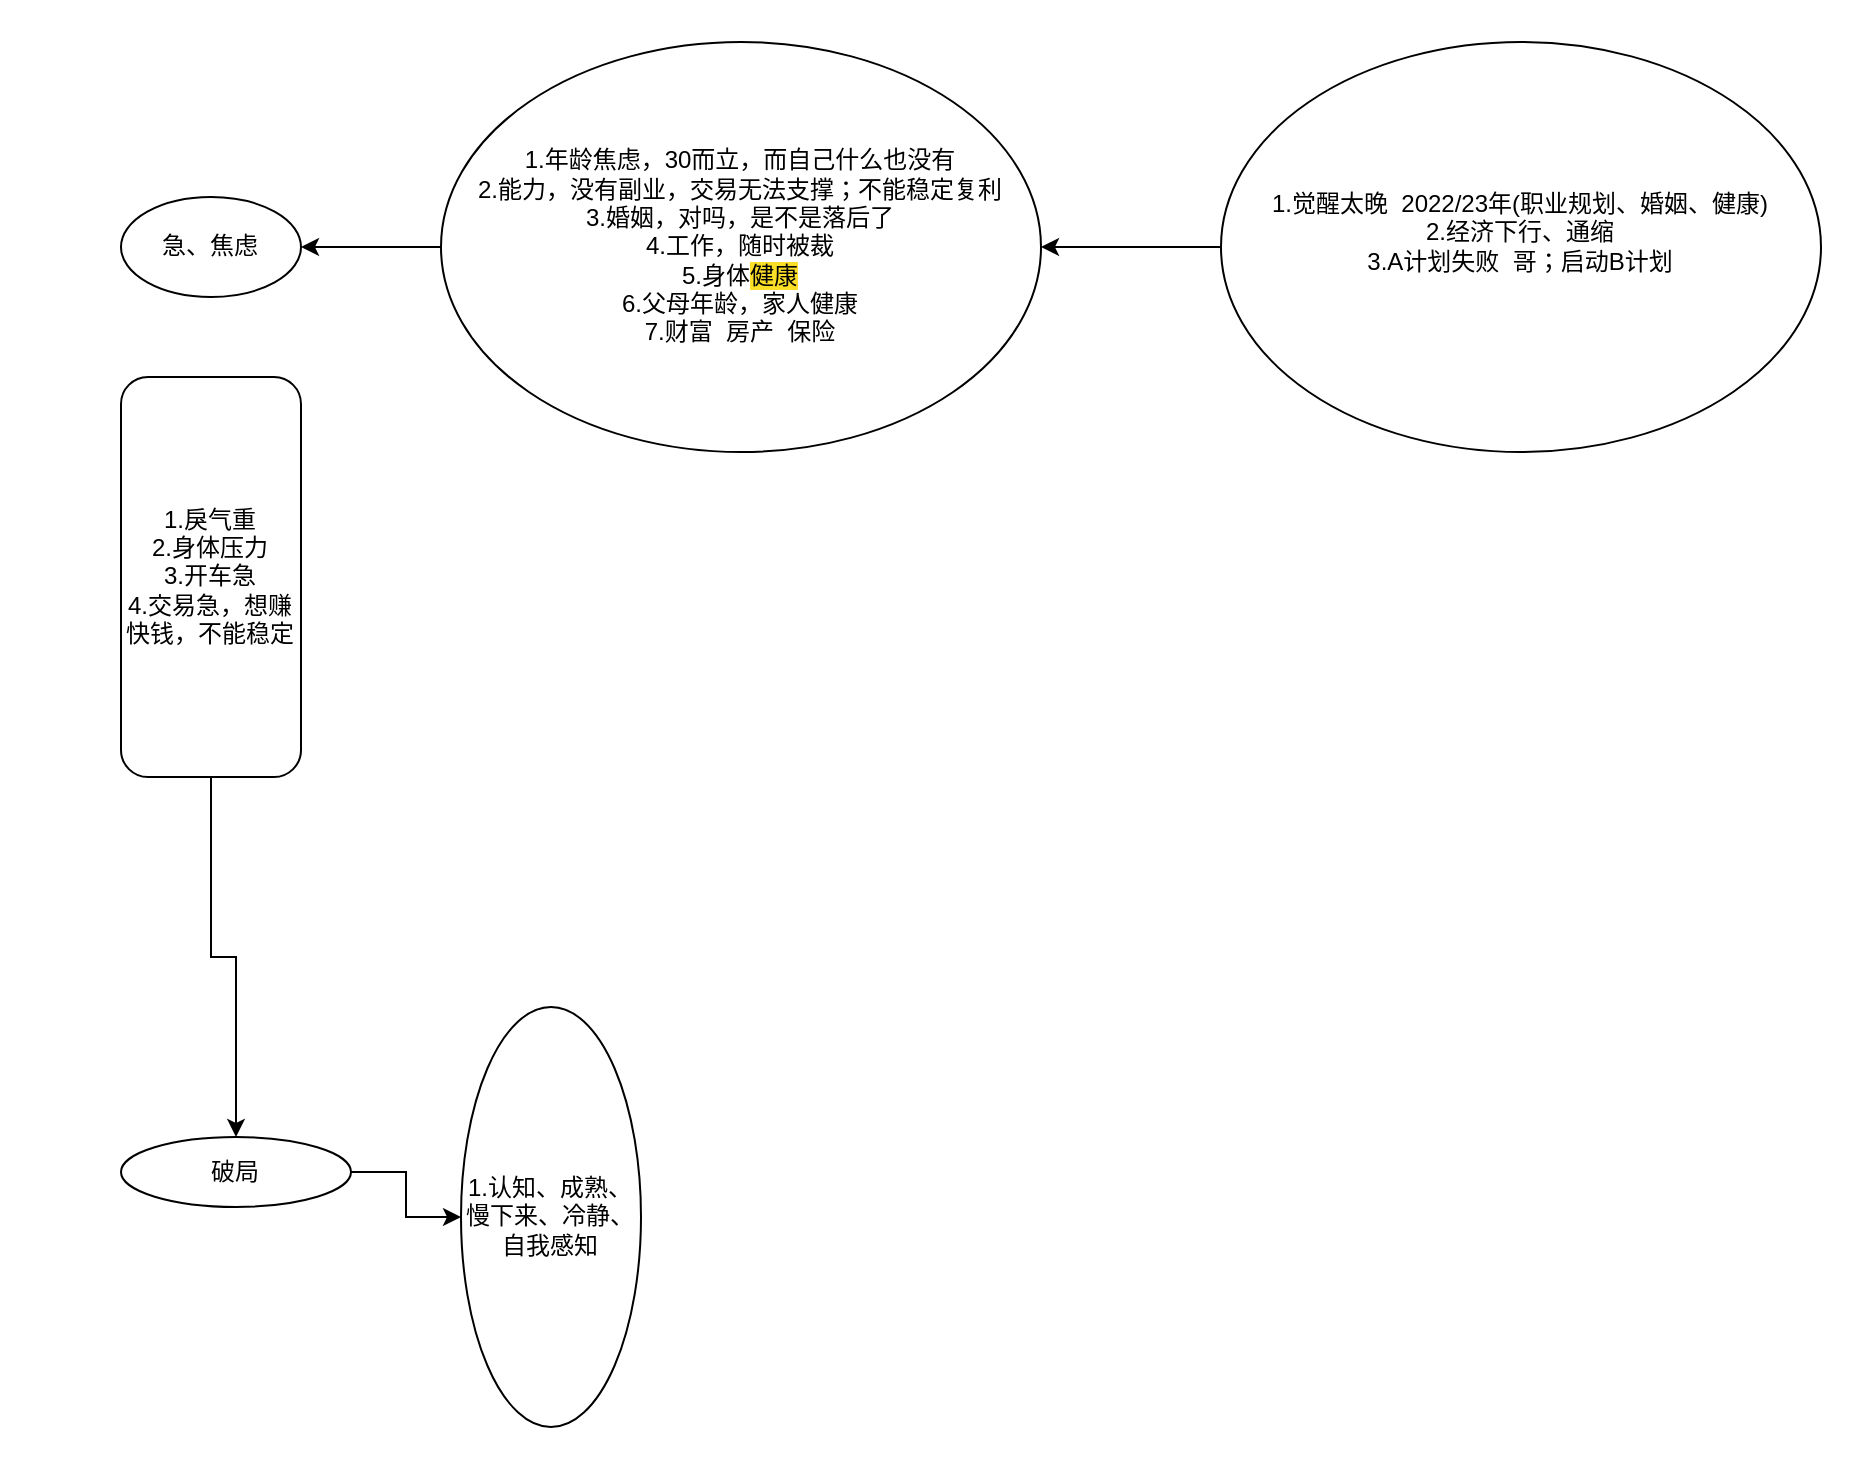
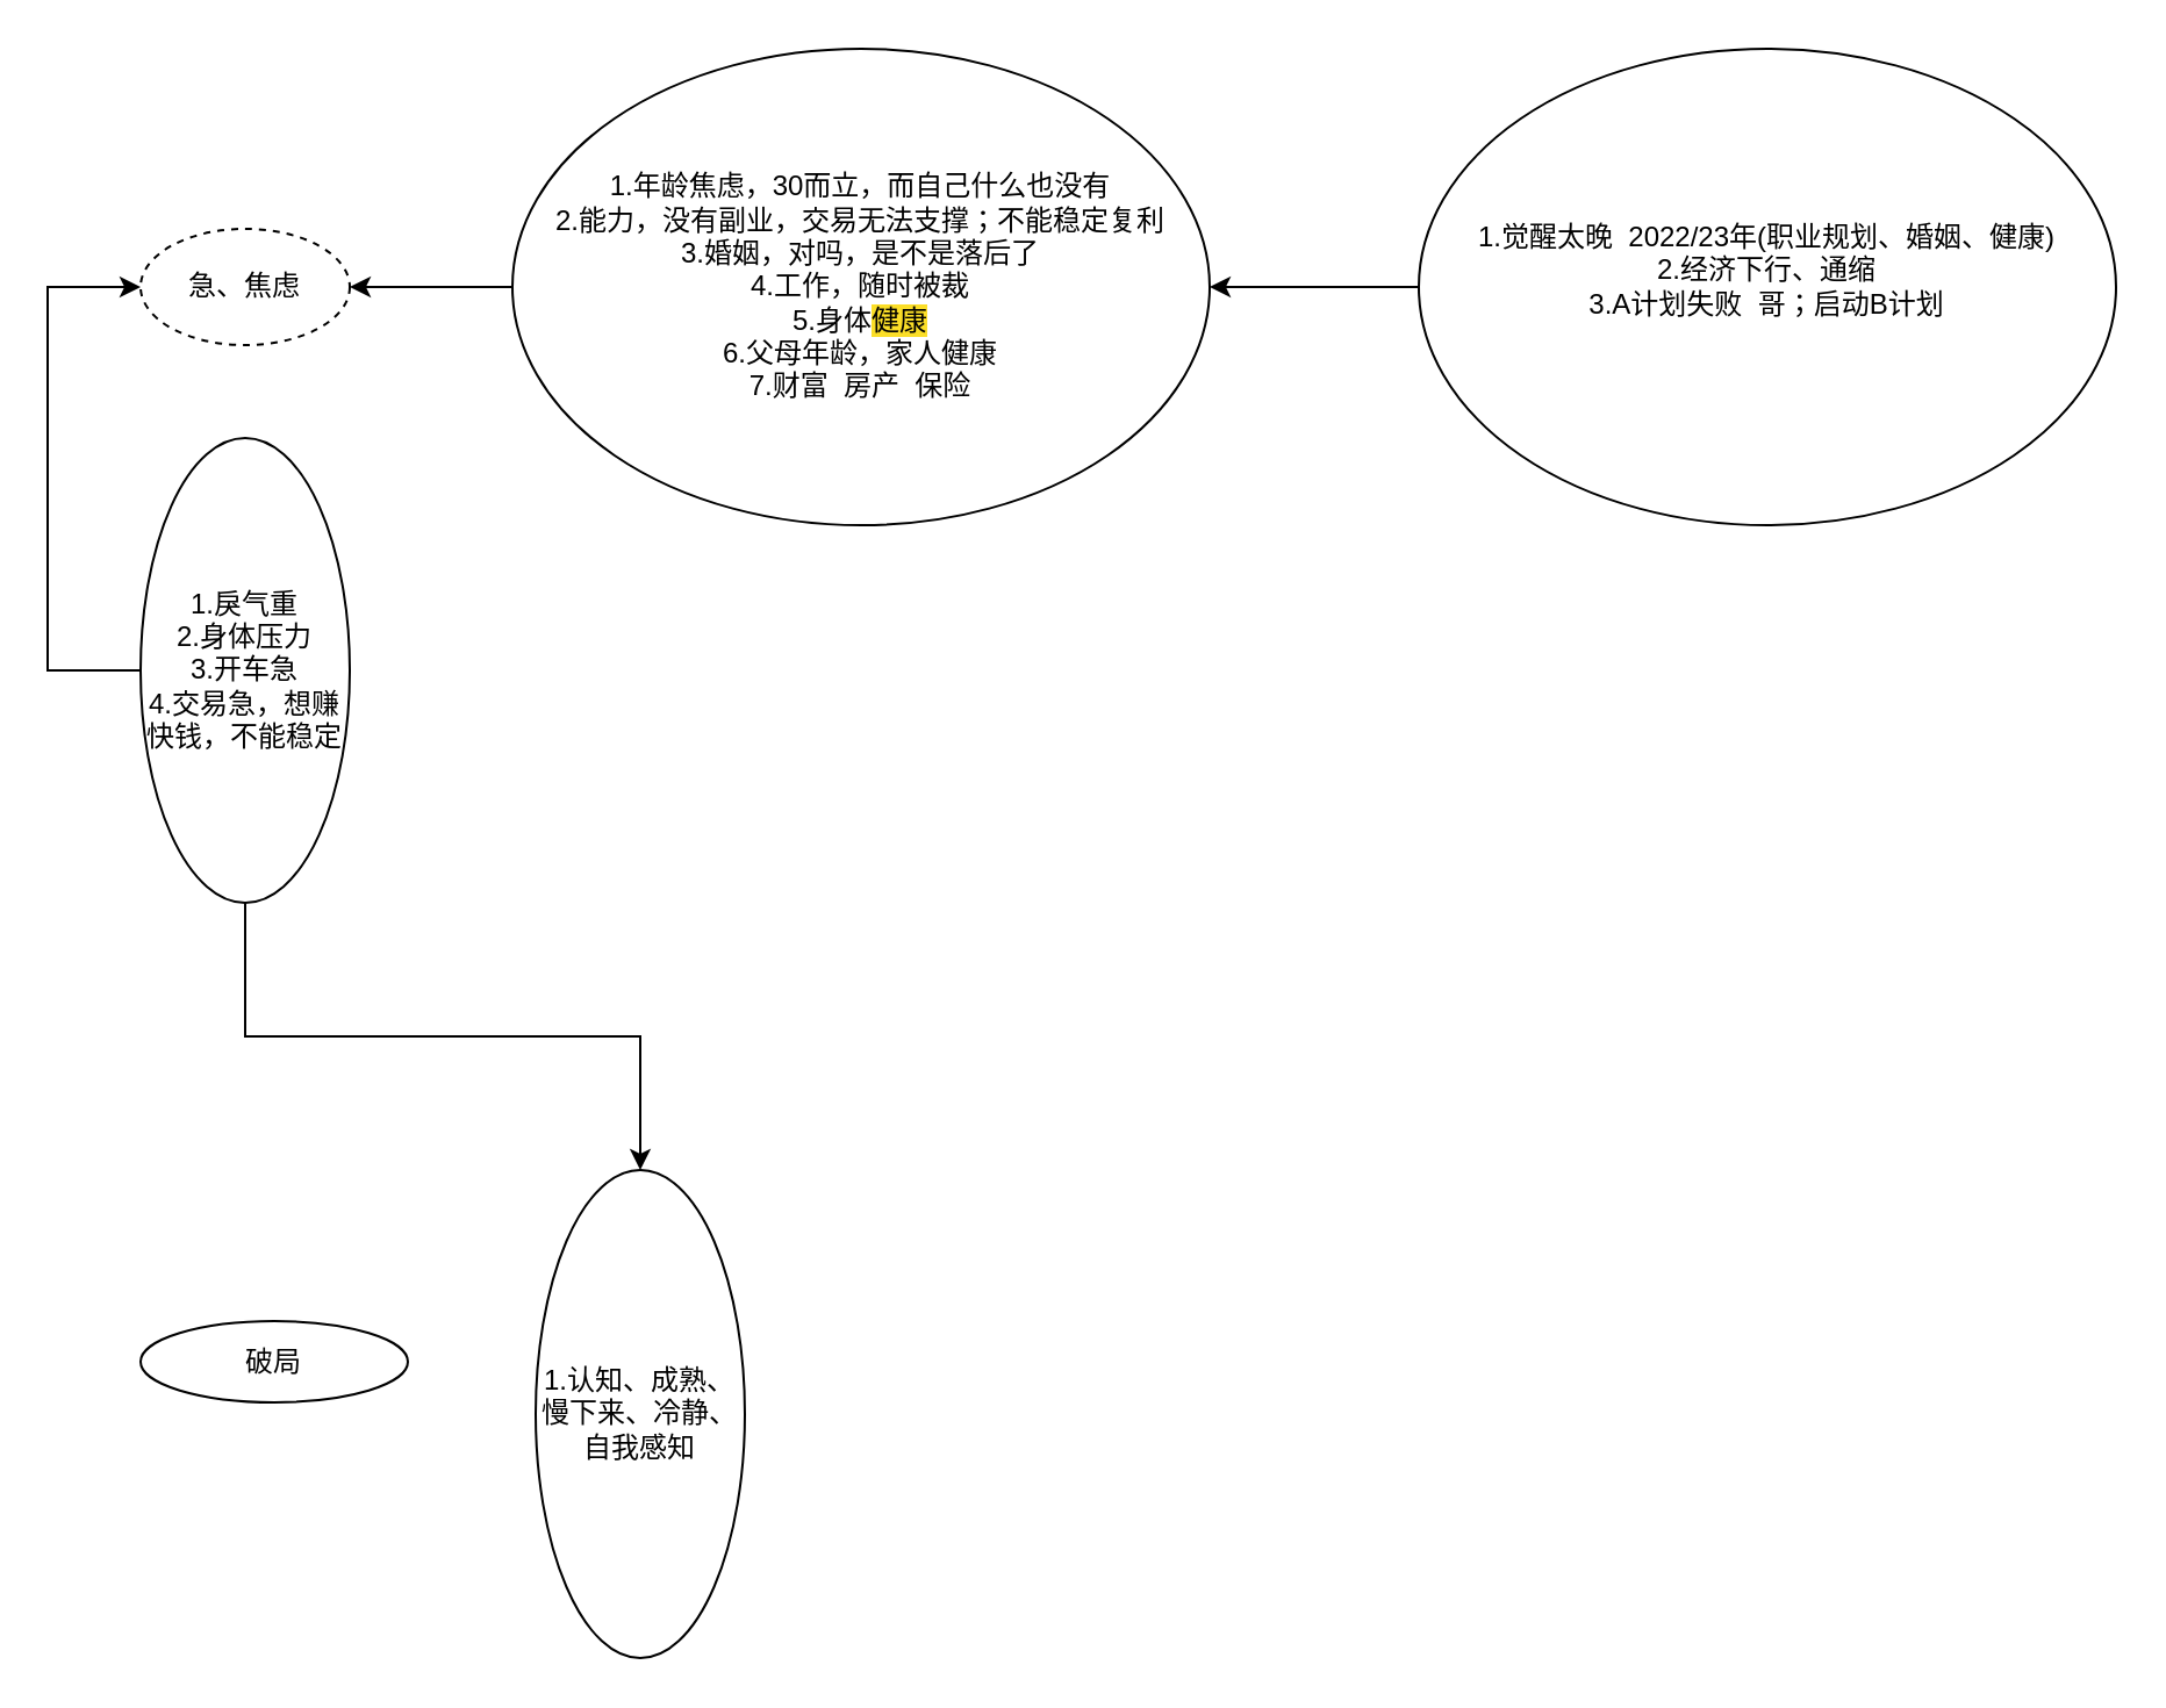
- <mxCell id="2" value="急、焦虑" style="ellipse;whiteSpace=wrap;html=1;" vertex="1" parent="1"><mxGeometry x="60" y="98" width="90" height="50" as="geometry" /></mxCell>
+ <mxCell id="2" value="急、焦虑" style="ellipse;whiteSpace=wrap;html=1;dashed=1;" vertex="1" parent="1"><mxGeometry x="60" y="98" width="90" height="50" as="geometry" /></mxCell>
+ <mxCell id="3" style="edgeStyle=orthogonalEdgeStyle;rounded=0;orthogonalLoop=1;jettySize=auto;html=1;exitX=0;exitY=0.5;exitDx=0;exitDy=0;entryX=0;entryY=0.5;entryDx=0;entryDy=0;" edge="1" parent="1" source="5" target="2"><mxGeometry relative="1" as="geometry"><Array as="points"><mxPoint x="20" y="288" /><mxPoint x="20" y="123" /></Array></mxGeometry></mxCell>
- <mxCell id="5" value="1.戾气重&lt;br&gt;2.身体压力&lt;br&gt;3.开车急&lt;br&gt;4.交易急，想赚快钱，不能稳定" style="whiteSpace=wrap;html=1;rounded=1;" vertex="1" parent="1"><mxGeometry x="60" y="188" width="90" height="200" as="geometry" /></mxCell>
+ <mxCell id="5" value="1.戾气重&lt;br&gt;2.身体压力&lt;br&gt;3.开车急&lt;br&gt;4.交易急，想赚快钱，不能稳定" style="ellipse;whiteSpace=wrap;html=1;" vertex="1" parent="1"><mxGeometry x="60" y="188" width="90" height="200" as="geometry" /></mxCell>
- <mxCell id="4" style="edgeStyle=orthogonalEdgeStyle;rounded=0;orthogonalLoop=1;jettySize=auto;html=1;exitX=0.5;exitY=1;exitDx=0;exitDy=0;" edge="1" parent="1" source="5" target="11"><mxGeometry relative="1" as="geometry" /></mxCell>
+ <mxCell id="4" style="edgeStyle=orthogonalEdgeStyle;rounded=0;orthogonalLoop=1;jettySize=auto;html=1;exitX=0.5;exitY=1;exitDx=0;exitDy=0;" edge="1" parent="1" source="5" target="12"><mxGeometry relative="1" as="geometry" /></mxCell>
- <mxCell id="10" style="edgeStyle=orthogonalEdgeStyle;rounded=0;orthogonalLoop=1;jettySize=auto;html=1;exitX=1;exitY=0.5;exitDx=0;exitDy=0;" edge="1" parent="1" source="11" target="12"><mxGeometry relative="1" as="geometry" /></mxCell>
